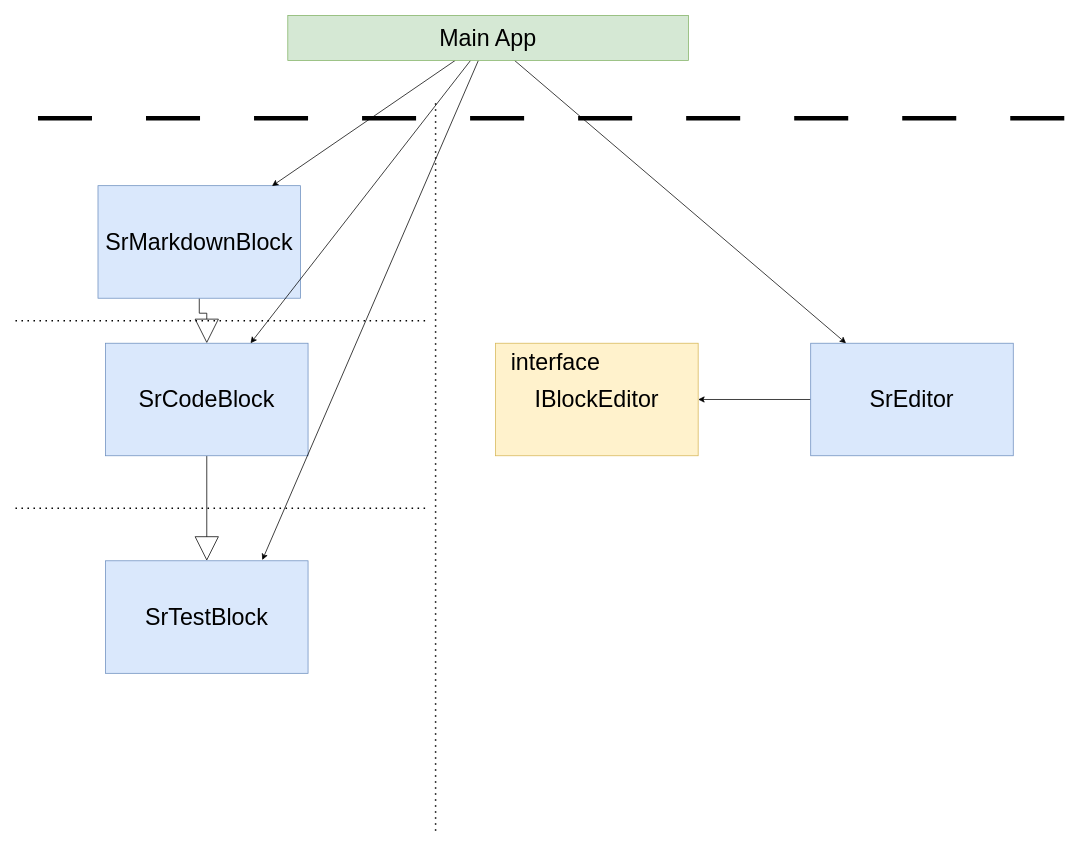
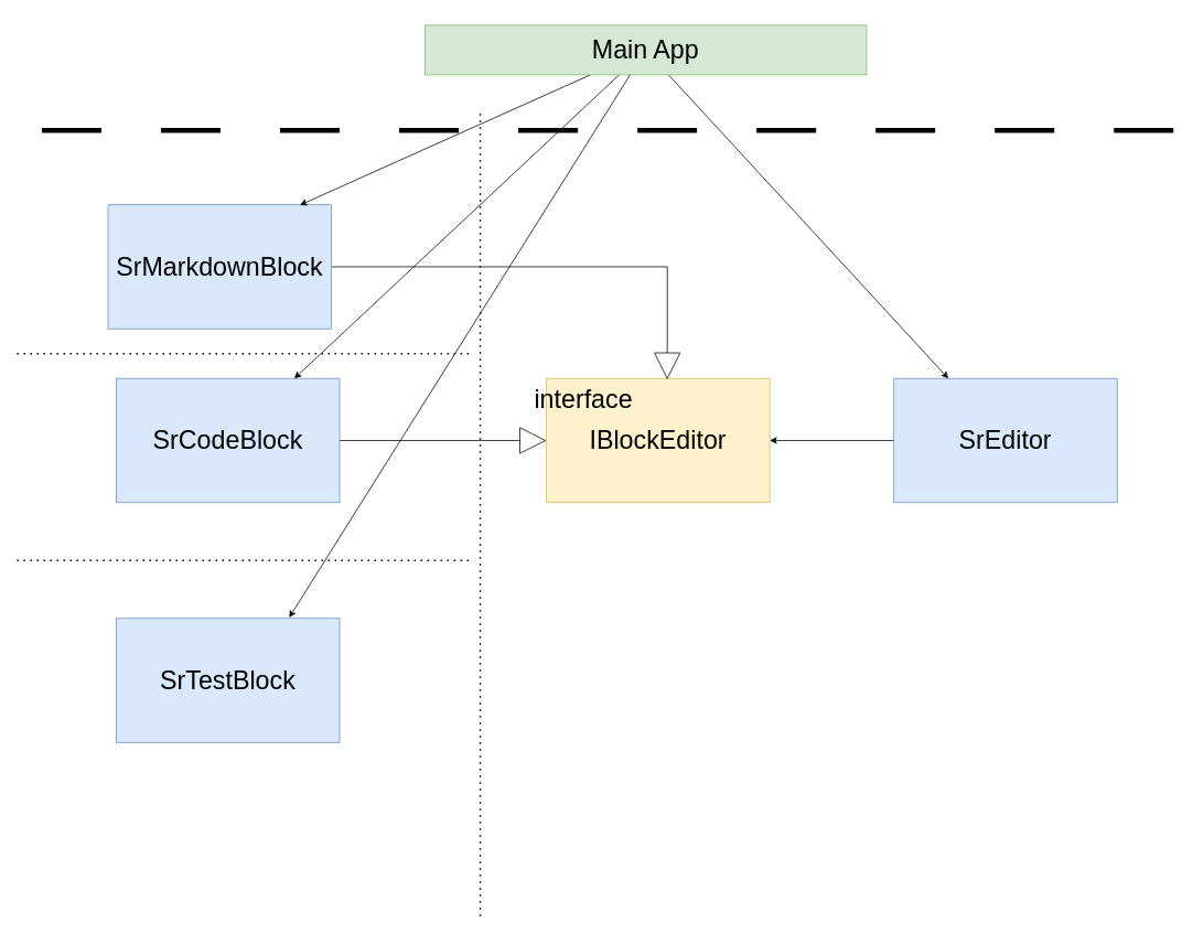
- <mxCell id="19" value="Main App" style="rounded=0;whiteSpace=wrap;html=1;fontSize=31;fillColor=#d5e8d4;strokeColor=#82b366;" vertex="1" parent="1"><mxGeometry x="383" y="20" width="534" height="60" as="geometry" /></mxCell>
+ <mxCell id="19" value="Main App" style="rounded=0;whiteSpace=wrap;html=1;fontSize=31;fillColor=#d5e8d4;strokeColor=#82b366;" vertex="1" parent="1"><mxGeometry x="513" y="30" width="534" height="60" as="geometry" /></mxCell>
- <mxCell id="6" style="edgeStyle=orthogonalEdgeStyle;rounded=0;orthogonalLoop=1;jettySize=auto;html=1;fontSize=31;endArrow=block;endFill=0;strokeWidth=1;jumpSize=1;endSize=30;" edge="1" parent="1" source="7" target="9"><mxGeometry relative="1" as="geometry" /></mxCell>
+ <mxCell id="6" style="edgeStyle=orthogonalEdgeStyle;rounded=0;orthogonalLoop=1;jettySize=auto;html=1;entryX=0.541;entryY=0.008;entryDx=0;entryDy=0;fontSize=31;endArrow=block;endFill=0;strokeWidth=1;jumpSize=1;endSize=30;entryPerimeter=0;" edge="1" parent="1" source="7" target="2"><mxGeometry relative="1" as="geometry" /></mxCell>
- <mxCell id="5" value="interface" style="text;html=1;strokeColor=none;fillColor=none;align=center;verticalAlign=middle;whiteSpace=wrap;rounded=0;fontSize=31;" vertex="1" parent="1"><mxGeometry x="710" y="467" width="60" height="30" as="geometry" /></mxCell>
+ <mxCell id="5" value="interface" style="text;html=1;strokeColor=none;fillColor=none;align=center;verticalAlign=middle;whiteSpace=wrap;rounded=0;fontSize=31;" vertex="1" parent="1"><mxGeometry x="675" y="467" width="60" height="30" as="geometry" /></mxCell>
- <mxCell id="8" style="edgeStyle=orthogonalEdgeStyle;rounded=0;jumpSize=1;orthogonalLoop=1;jettySize=auto;html=1;strokeWidth=1;fontSize=31;endArrow=block;endFill=0;endSize=30;" edge="1" parent="1" source="9" target="10"><mxGeometry relative="1" as="geometry" /></mxCell>
+ <mxCell id="8" style="edgeStyle=orthogonalEdgeStyle;rounded=0;jumpSize=1;orthogonalLoop=1;jettySize=auto;html=1;strokeWidth=1;fontSize=31;endArrow=block;endFill=0;endSize=30;" edge="1" parent="1" source="9" target="2"><mxGeometry relative="1" as="geometry" /></mxCell>
